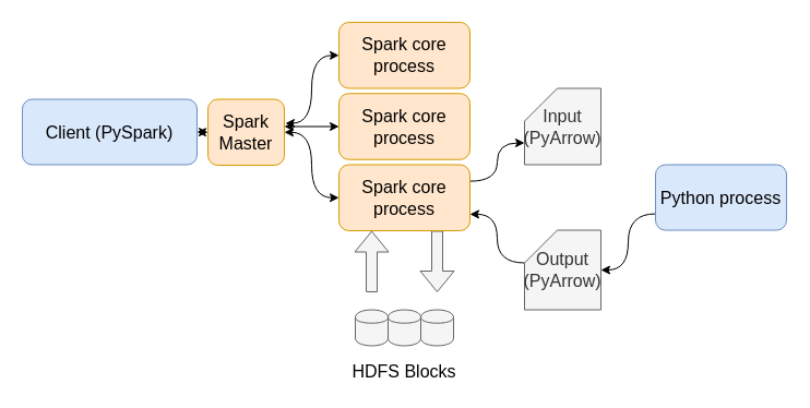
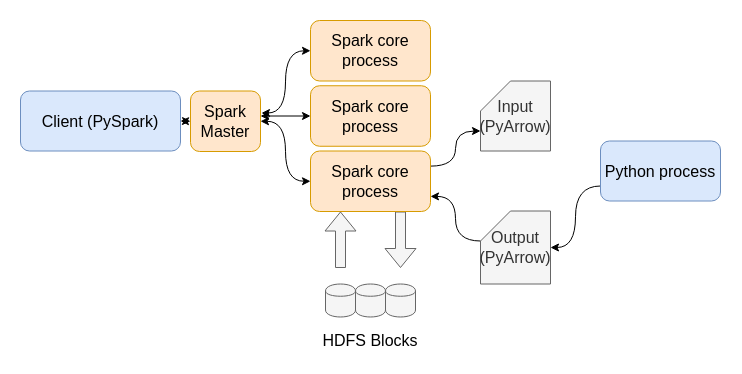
- <mxCell id="9" value="Python process" style="rounded=1;whiteSpace=wrap;html=1;fontSize=16;fillColor=#dae8fc;strokeColor=#6c8ebf;" parent="1" vertex="1"><mxGeometry x="600" y="150.5" width="120" height="60" as="geometry" /></mxCell>
+ <mxCell id="9" value="Python process" style="rounded=1;whiteSpace=wrap;html=1;fontSize=16;fillColor=#dae8fc;strokeColor=#6c8ebf;" parent="1" vertex="1"><mxGeometry x="600" y="140.5" width="120" height="60" as="geometry" /></mxCell>
